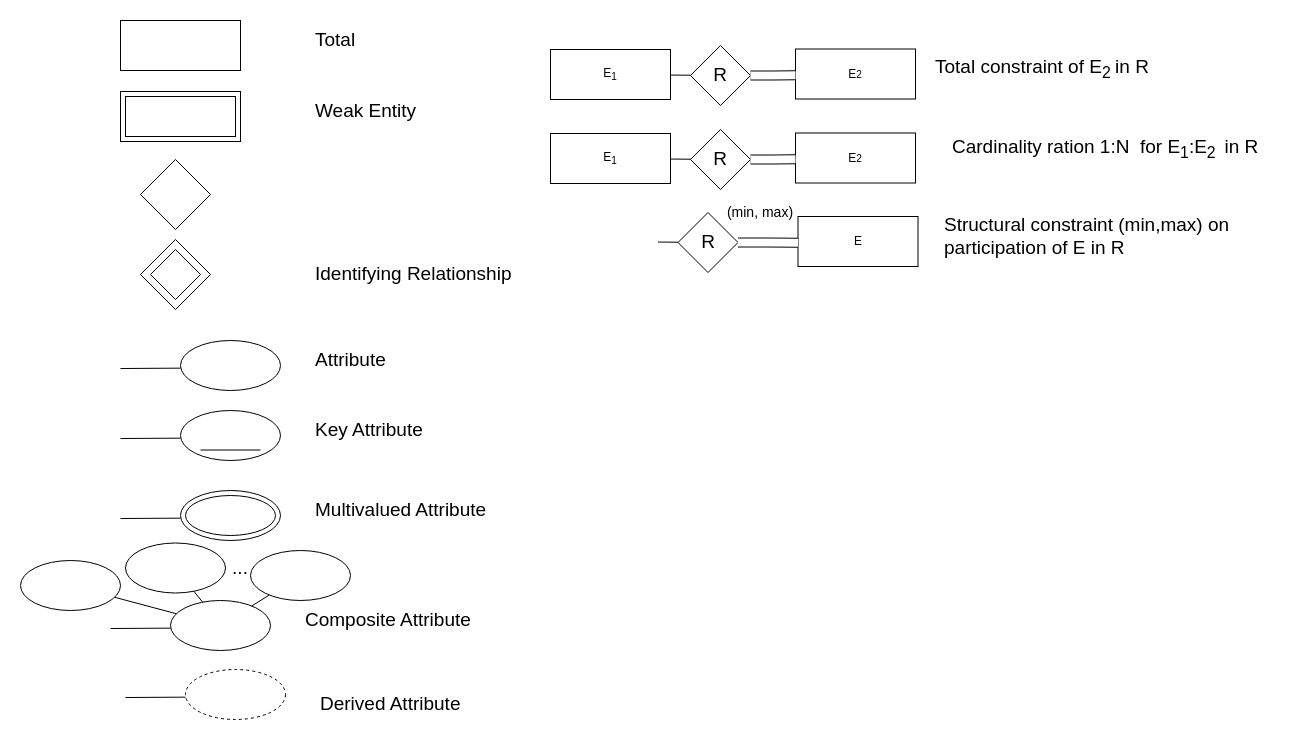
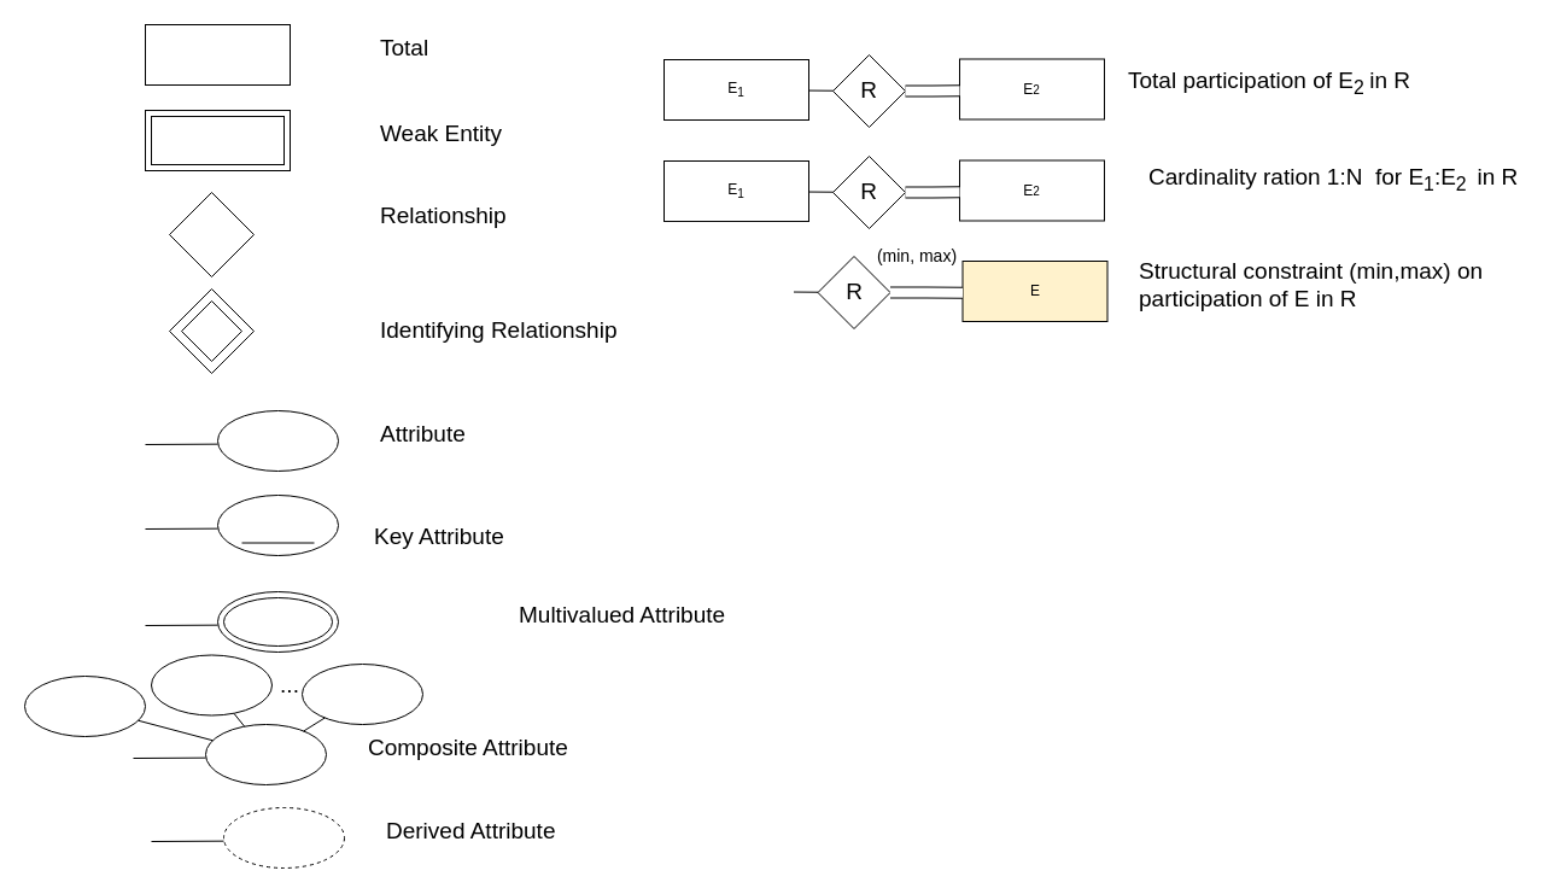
- <mxCell id="37" value="Total constraint of E&lt;sub&gt;2 &lt;/sub&gt;in R" style="text;html=1;strokeColor=none;fillColor=none;align=left;verticalAlign=middle;whiteSpace=wrap;rounded=0;fontSize=19;" parent="1" vertex="1"><mxGeometry x="933" y="49" width="257" height="40" as="geometry" /></mxCell>
+ <mxCell id="37" value="Total participation of E&lt;sub&gt;2 &lt;/sub&gt;in R" style="text;html=1;strokeColor=none;fillColor=none;align=left;verticalAlign=middle;whiteSpace=wrap;rounded=0;fontSize=19;" parent="1" vertex="1"><mxGeometry x="933" y="49" width="257" height="40" as="geometry" /></mxCell>
+ <mxCell id="8" value="Relationship" style="text;html=1;strokeColor=none;fillColor=none;align=left;verticalAlign=middle;whiteSpace=wrap;rounded=0;fontSize=19;" parent="1" vertex="1"><mxGeometry x="313" y="159" width="80" height="40" as="geometry" /></mxCell>
- <mxCell id="48" value="&lt;span style=&quot;white-space: normal&quot;&gt;E&lt;/span&gt;" style="rounded=0;whiteSpace=wrap;html=1;" parent="1" vertex="1"><mxGeometry x="797.5" y="216" width="120" height="50" as="geometry" /></mxCell>
+ <mxCell id="48" value="&lt;span style=&quot;white-space: normal&quot;&gt;E&lt;/span&gt;" style="rounded=0;whiteSpace=wrap;html=1;fillColor=#fff2cc;" parent="1" vertex="1"><mxGeometry x="797.5" y="216" width="120" height="50" as="geometry" /></mxCell>
- <mxCell id="17" value="Key Attribute" style="text;html=1;strokeColor=none;fillColor=none;align=left;verticalAlign=middle;whiteSpace=wrap;rounded=0;fontSize=19;" parent="1" vertex="1"><mxGeometry x="313" y="410" width="180" height="40" as="geometry" /></mxCell>
+ <mxCell id="17" value="Key Attribute" style="text;html=1;strokeColor=none;fillColor=none;align=left;verticalAlign=middle;whiteSpace=wrap;rounded=0;fontSize=19;" parent="1" vertex="1"><mxGeometry x="308" y="425" width="180" height="40" as="geometry" /></mxCell>
- <mxCell id="21" value="Multivalued Attribute" style="text;html=1;strokeColor=none;fillColor=none;align=left;verticalAlign=middle;whiteSpace=wrap;rounded=0;fontSize=19;" parent="1" vertex="1"><mxGeometry x="313" y="490" width="250" height="40" as="geometry" /></mxCell>
+ <mxCell id="21" value="Multivalued Attribute" style="text;html=1;strokeColor=none;fillColor=none;align=left;verticalAlign=middle;whiteSpace=wrap;rounded=0;fontSize=19;" parent="1" vertex="1"><mxGeometry x="428" y="490" width="250" height="40" as="geometry" /></mxCell>
- <mxCell id="35" value="Derived Attribute" style="text;html=1;strokeColor=none;fillColor=none;align=left;verticalAlign=middle;whiteSpace=wrap;rounded=0;fontSize=19;" parent="1" vertex="1"><mxGeometry x="318" y="684" width="182" height="40" as="geometry" /></mxCell>
+ <mxCell id="35" value="Derived Attribute" style="text;html=1;strokeColor=none;fillColor=none;align=left;verticalAlign=middle;whiteSpace=wrap;rounded=0;fontSize=19;" parent="1" vertex="1"><mxGeometry x="318" y="669" width="182" height="40" as="geometry" /></mxCell>
